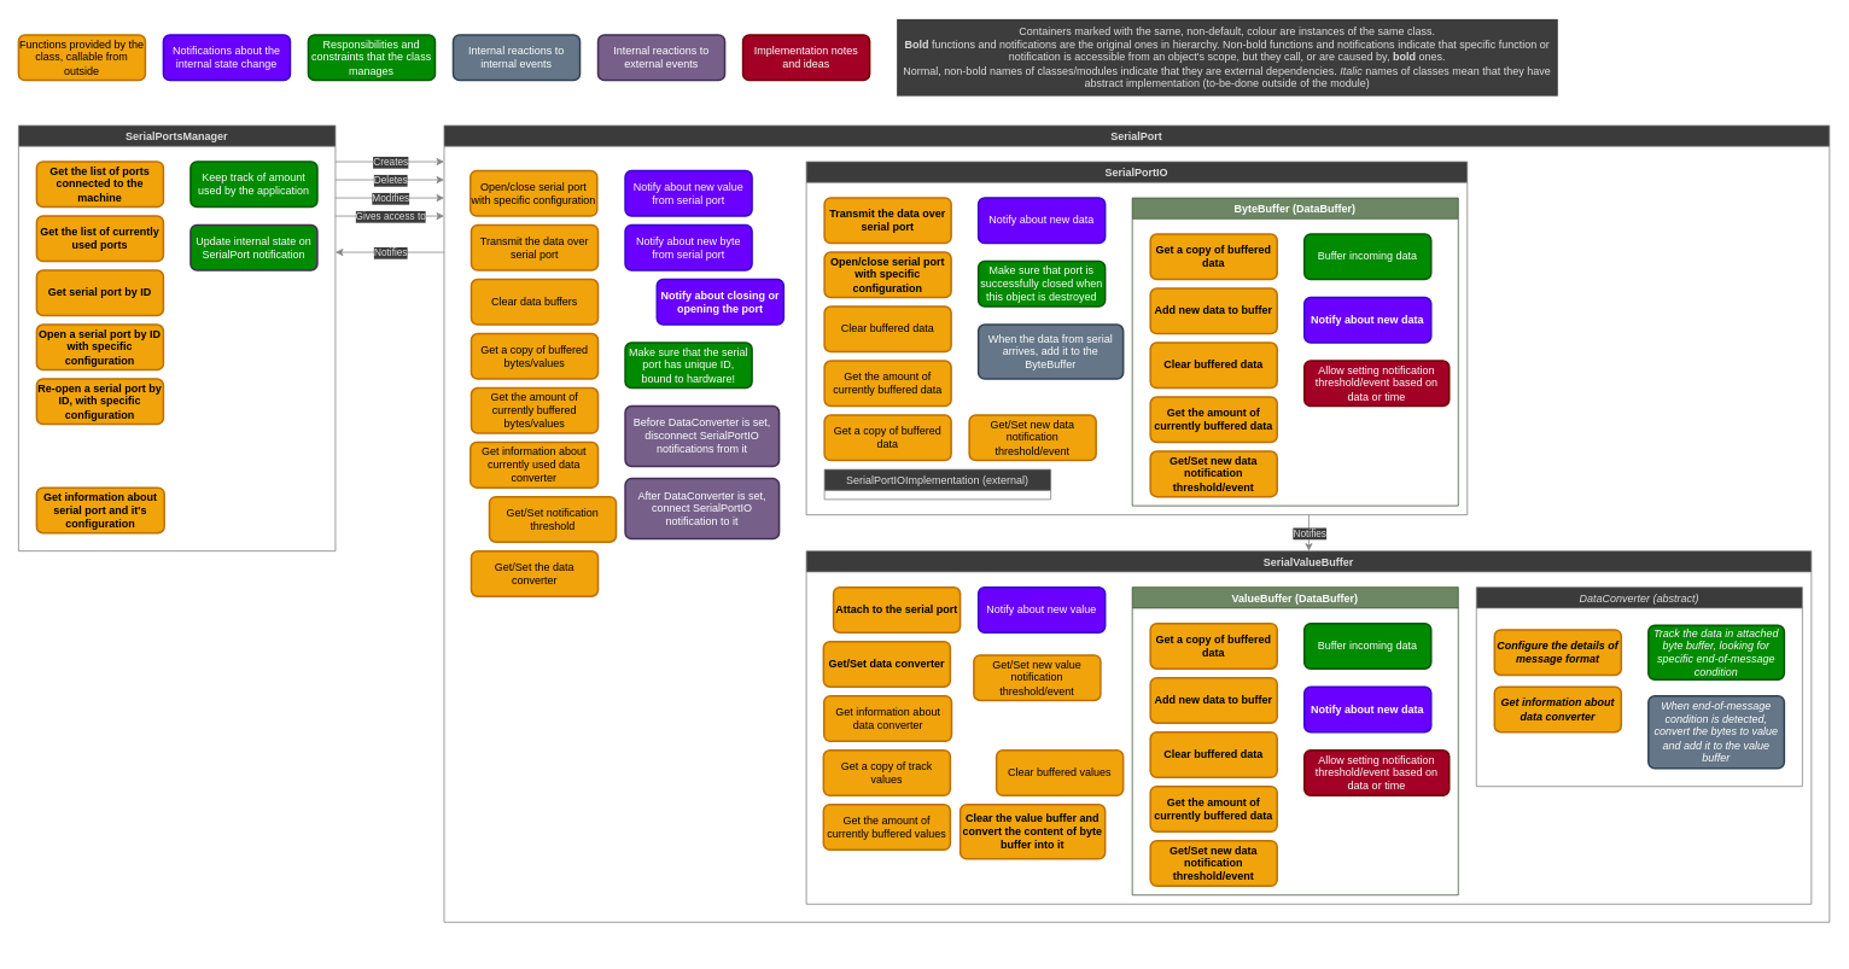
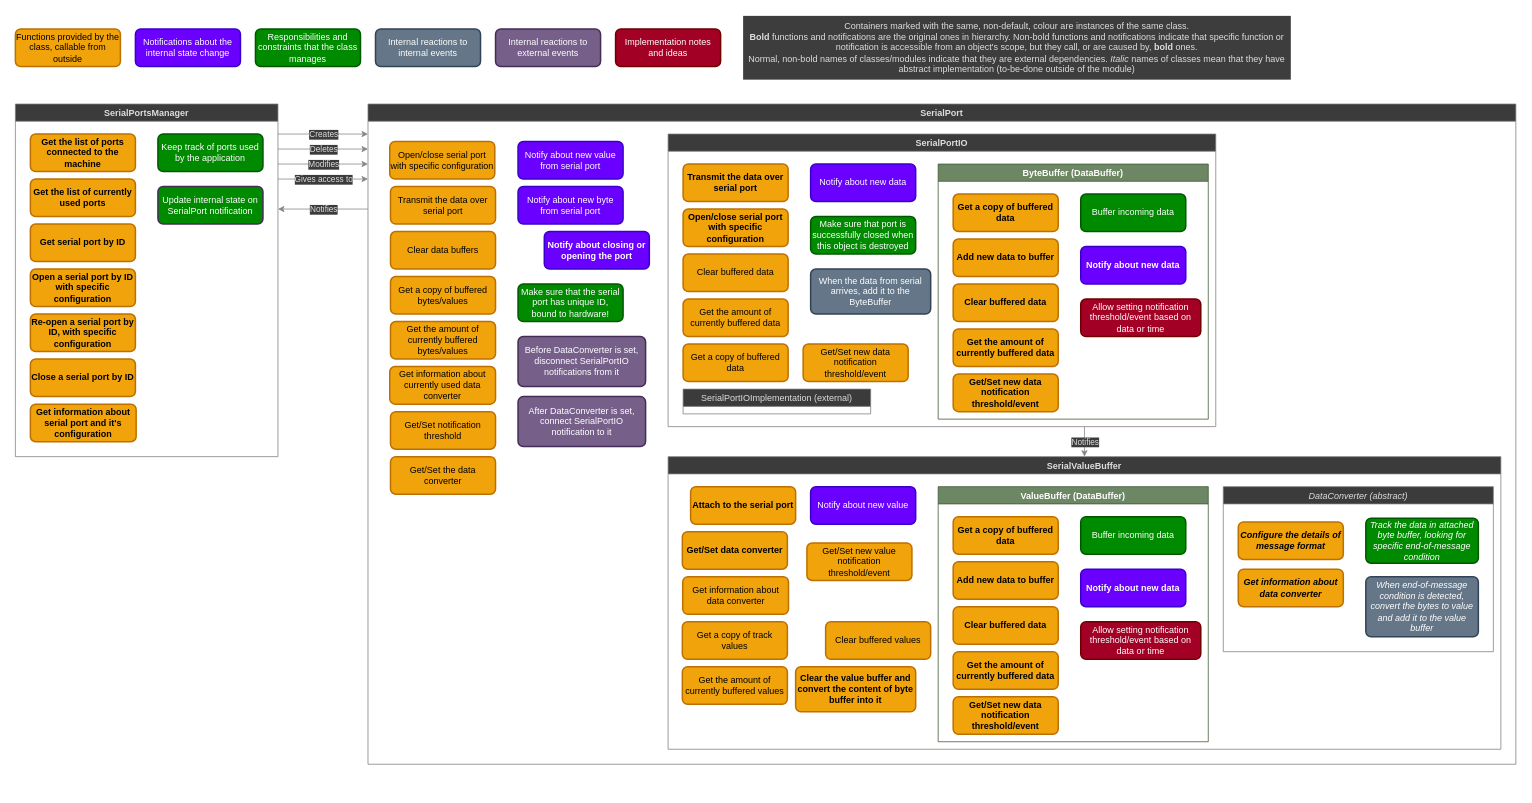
- <mxCell id="9" value="Keep track of amount used by the application" style="rounded=1;whiteSpace=wrap;html=1;absoluteArcSize=1;arcSize=14;strokeWidth=2;fillColor=#008a00;fontColor=#ffffff;strokeColor=#005700;" parent="2" vertex="1"><mxGeometry x="190" y="40" width="140" height="50" as="geometry" /></mxCell>
+ <mxCell id="9" value="Keep track of ports used by the application" style="rounded=1;whiteSpace=wrap;html=1;absoluteArcSize=1;arcSize=14;strokeWidth=2;fillColor=#008a00;fontColor=#ffffff;strokeColor=#005700;" parent="2" vertex="1"><mxGeometry x="190" y="40" width="140" height="50" as="geometry" /></mxCell>
+ <mxCell id="6" value="Close a serial port by ID" style="rounded=1;whiteSpace=wrap;html=1;absoluteArcSize=1;arcSize=14;strokeWidth=2;fillColor=#f0a30a;fontColor=#000000;strokeColor=#BD7000;fontStyle=1" parent="2" vertex="1"><mxGeometry x="20" y="340" width="140" height="50" as="geometry" /></mxCell>
- <mxCell id="76" value="Get/Set notification threshold" style="rounded=1;whiteSpace=wrap;html=1;absoluteArcSize=1;arcSize=14;strokeWidth=2;fillColor=#f0a30a;fontColor=#000000;strokeColor=#BD7000;" parent="17" vertex="1"><mxGeometry x="50" y="410" width="140" height="50" as="geometry" /></mxCell>
+ <mxCell id="76" value="Get/Set notification threshold" style="rounded=1;whiteSpace=wrap;html=1;absoluteArcSize=1;arcSize=14;strokeWidth=2;fillColor=#f0a30a;fontColor=#000000;strokeColor=#BD7000;" parent="17" vertex="1"><mxGeometry x="30" y="410" width="140" height="50" as="geometry" /></mxCell>
